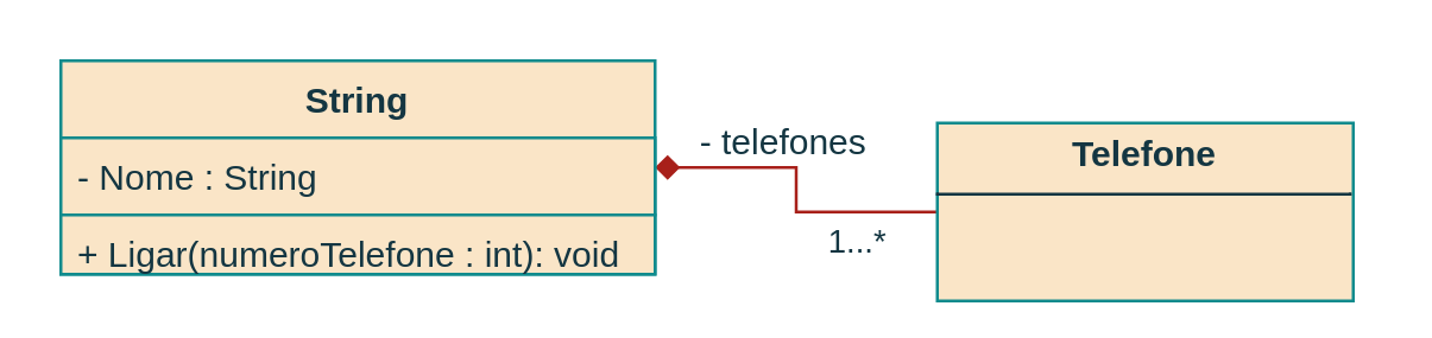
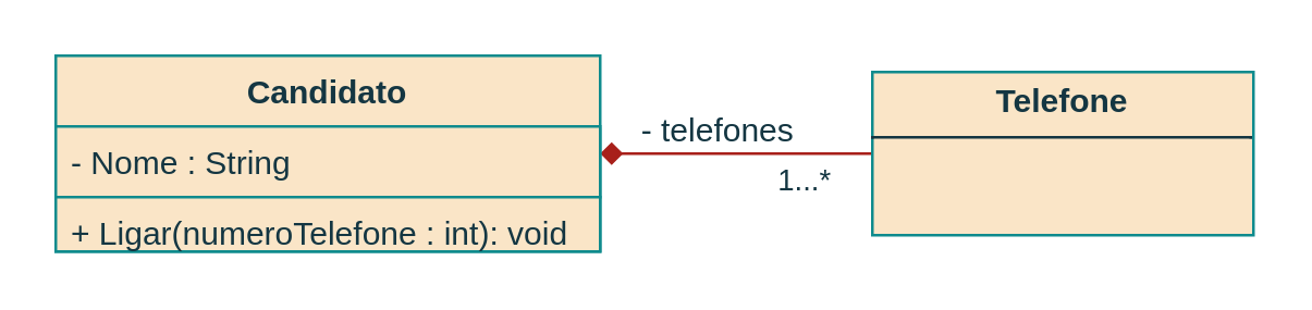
- <mxCell id="4" value="String" style="swimlane;fontStyle=1;align=center;verticalAlign=top;childLayout=stackLayout;horizontal=1;startSize=26;horizontalStack=0;resizeParent=1;resizeParentMax=0;resizeLast=0;collapsible=1;marginBottom=0;whiteSpace=wrap;html=1;fillColor=#FAE5C7;strokeColor=#0F8B8D;labelBackgroundColor=none;fontColor=#143642;" vertex="1" parent="1"><mxGeometry x="20" y="20" width="200" height="72" as="geometry"><mxRectangle x="210" y="190" width="100" height="30" as="alternateBounds" /></mxGeometry></mxCell>
+ <mxCell id="4" value="Candidato" style="swimlane;fontStyle=1;align=center;verticalAlign=top;childLayout=stackLayout;horizontal=1;startSize=26;horizontalStack=0;resizeParent=1;resizeParentMax=0;resizeLast=0;collapsible=1;marginBottom=0;whiteSpace=wrap;html=1;fillColor=#FAE5C7;strokeColor=#0F8B8D;labelBackgroundColor=none;fontColor=#143642;" vertex="1" parent="1"><mxGeometry x="20" y="20" width="200" height="72" as="geometry"><mxRectangle x="210" y="190" width="100" height="30" as="alternateBounds" /></mxGeometry></mxCell>
- <mxCell id="7" value="&lt;p style=&quot;margin:0px;margin-top:4px;text-align:center;&quot;&gt;&lt;b&gt;Telefone&lt;/b&gt;&lt;/p&gt;&lt;hr size=&quot;1&quot; style=&quot;border-style:solid;&quot;&gt;&lt;div style=&quot;height:2px;&quot;&gt;&lt;/div&gt;" style="verticalAlign=top;align=left;overflow=fill;html=1;whiteSpace=wrap;strokeColor=#0F8B8D;fontColor=#143642;fillColor=#FAE5C7;" vertex="1" parent="1"><mxGeometry x="315" y="41" width="140" height="60" as="geometry" /></mxCell>
+ <mxCell id="7" value="&lt;p style=&quot;margin:0px;margin-top:4px;text-align:center;&quot;&gt;&lt;b&gt;Telefone&lt;/b&gt;&lt;/p&gt;&lt;hr size=&quot;1&quot; style=&quot;border-style:solid;&quot;&gt;&lt;div style=&quot;height:2px;&quot;&gt;&lt;/div&gt;" style="verticalAlign=top;align=left;overflow=fill;html=1;whiteSpace=wrap;strokeColor=#0F8B8D;fontColor=#143642;fillColor=#FAE5C7;" vertex="1" parent="1"><mxGeometry x="320" y="26" width="140" height="60" as="geometry" /></mxCell>
